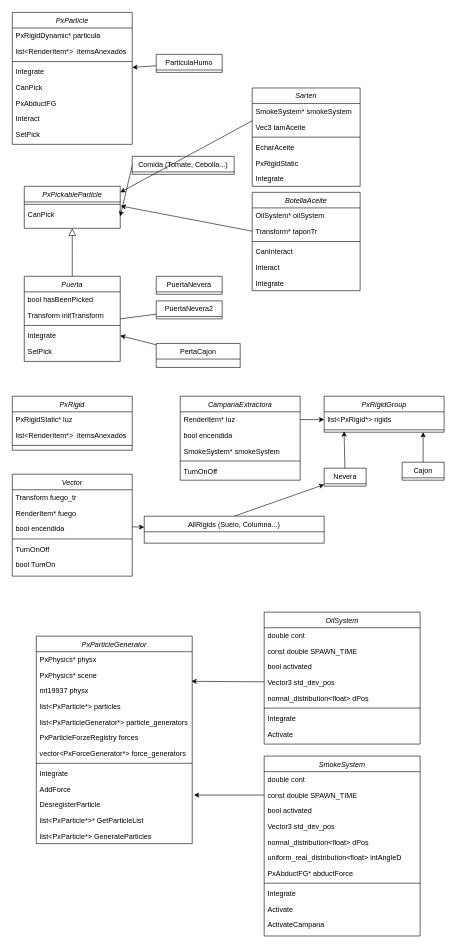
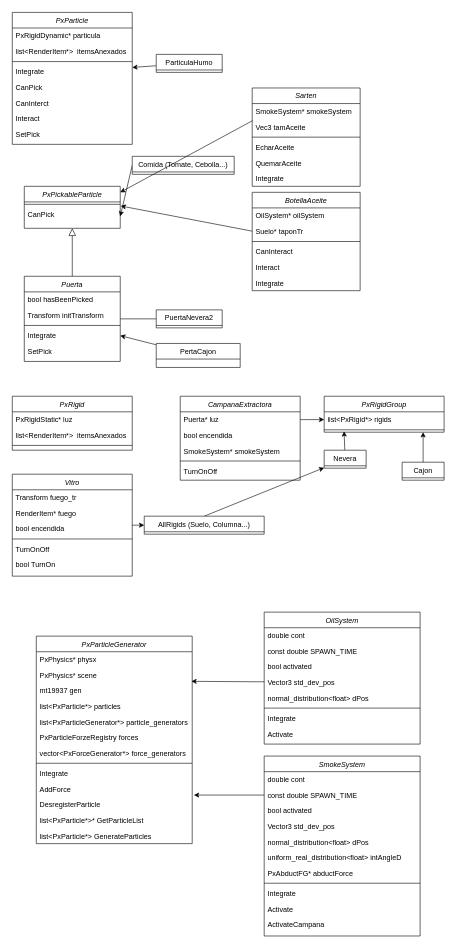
- <mxCell id="8" value="PxAbductFG" style="text;align=left;verticalAlign=top;spacingLeft=4;spacingRight=4;overflow=hidden;rotatable=0;points=[[0,0.5],[1,0.5]];portConstraint=eastwest;" vertex="1" parent="2"><mxGeometry y="138" width="200" height="26" as="geometry" /></mxCell>
+ <mxCell id="8" value="CanInterct" style="text;align=left;verticalAlign=top;spacingLeft=4;spacingRight=4;overflow=hidden;rotatable=0;points=[[0,0.5],[1,0.5]];portConstraint=eastwest;" vertex="1" parent="2"><mxGeometry y="138" width="200" height="26" as="geometry" /></mxCell>
- <mxCell id="34" value="PxRigidStatic" style="text;align=left;verticalAlign=top;spacingLeft=4;spacingRight=4;overflow=hidden;rotatable=0;points=[[0,0.5],[1,0.5]];portConstraint=eastwest;" vertex="1" parent="29"><mxGeometry y="112" width="180" height="26" as="geometry" /></mxCell>
+ <mxCell id="34" value="QuemarAceite" style="text;align=left;verticalAlign=top;spacingLeft=4;spacingRight=4;overflow=hidden;rotatable=0;points=[[0,0.5],[1,0.5]];portConstraint=eastwest;" vertex="1" parent="29"><mxGeometry y="112" width="180" height="26" as="geometry" /></mxCell>
- <mxCell id="39" value="Transform* taponTr" style="text;align=left;verticalAlign=top;spacingLeft=4;spacingRight=4;overflow=hidden;rotatable=0;points=[[0,0.5],[1,0.5]];portConstraint=eastwest;" vertex="1" parent="37"><mxGeometry y="52" width="180" height="26" as="geometry" /></mxCell>
+ <mxCell id="39" value="Suelo* taponTr" style="text;align=left;verticalAlign=top;spacingLeft=4;spacingRight=4;overflow=hidden;rotatable=0;points=[[0,0.5],[1,0.5]];portConstraint=eastwest;" vertex="1" parent="37"><mxGeometry y="52" width="180" height="26" as="geometry" /></mxCell>
- <mxCell id="21" value="PuertaNevera" style="swimlane;fontStyle=0;align=center;verticalAlign=top;childLayout=stackLayout;horizontal=1;startSize=26;horizontalStack=0;resizeParent=1;resizeLast=0;collapsible=1;marginBottom=0;rounded=0;shadow=0;strokeWidth=1;" vertex="1" parent="1"><mxGeometry x="260" y="460" width="110" height="30" as="geometry"><mxRectangle x="240" y="450" width="160" height="26" as="alternateBounds" /></mxGeometry></mxCell>
- <mxCell id="23" value="PuertaNevera2" style="swimlane;fontStyle=0;align=center;verticalAlign=top;childLayout=stackLayout;horizontal=1;startSize=26;horizontalStack=0;resizeParent=1;resizeLast=0;collapsible=1;marginBottom=0;rounded=0;shadow=0;strokeWidth=1;" vertex="1" parent="1"><mxGeometry x="260" y="501" width="110" height="30" as="geometry"><mxRectangle x="130" y="380" width="160" height="26" as="alternateBounds" /></mxGeometry></mxCell>
+ <mxCell id="23" value="PuertaNevera2" style="swimlane;fontStyle=0;align=center;verticalAlign=top;childLayout=stackLayout;horizontal=1;startSize=26;horizontalStack=0;resizeParent=1;resizeLast=0;collapsible=1;marginBottom=0;rounded=0;shadow=0;strokeWidth=1;" vertex="1" parent="1"><mxGeometry x="260" y="516" width="110" height="30" as="geometry"><mxRectangle x="130" y="380" width="160" height="26" as="alternateBounds" /></mxGeometry></mxCell>
- <mxCell id="65" value="RenderItem* luz" style="text;align=left;verticalAlign=top;spacingLeft=4;spacingRight=4;overflow=hidden;rotatable=0;points=[[0,0.5],[1,0.5]];portConstraint=eastwest;" vertex="1" parent="64"><mxGeometry y="26" width="200" height="26" as="geometry" /></mxCell>
+ <mxCell id="65" value="Puerta* luz" style="text;align=left;verticalAlign=top;spacingLeft=4;spacingRight=4;overflow=hidden;rotatable=0;points=[[0,0.5],[1,0.5]];portConstraint=eastwest;" vertex="1" parent="64"><mxGeometry y="26" width="200" height="26" as="geometry" /></mxCell>
- <mxCell id="72" value="Nevera" style="swimlane;fontStyle=0;align=center;verticalAlign=top;childLayout=stackLayout;horizontal=1;startSize=26;horizontalStack=0;resizeParent=1;resizeLast=0;collapsible=1;marginBottom=0;rounded=0;shadow=0;strokeWidth=1;" vertex="1" parent="1"><mxGeometry x="540" y="780" width="70" height="30" as="geometry"><mxRectangle x="130" y="380" width="160" height="26" as="alternateBounds" /></mxGeometry></mxCell>
+ <mxCell id="72" value="Nevera" style="swimlane;fontStyle=0;align=center;verticalAlign=top;childLayout=stackLayout;horizontal=1;startSize=26;horizontalStack=0;resizeParent=1;resizeLast=0;collapsible=1;marginBottom=0;rounded=0;shadow=0;strokeWidth=1;" vertex="1" parent="1"><mxGeometry x="540" y="750" width="70" height="30" as="geometry"><mxRectangle x="130" y="380" width="160" height="26" as="alternateBounds" /></mxGeometry></mxCell>
- <mxCell id="57" value="Vector" style="swimlane;fontStyle=2;align=center;verticalAlign=top;childLayout=stackLayout;horizontal=1;startSize=26;horizontalStack=0;resizeParent=1;resizeLast=0;collapsible=1;marginBottom=0;rounded=0;shadow=0;strokeWidth=1;" vertex="1" parent="1"><mxGeometry x="20" y="790" width="200" height="170" as="geometry"><mxRectangle x="230" y="140" width="160" height="26" as="alternateBounds" /></mxGeometry></mxCell>
+ <mxCell id="57" value="Vitro" style="swimlane;fontStyle=2;align=center;verticalAlign=top;childLayout=stackLayout;horizontal=1;startSize=26;horizontalStack=0;resizeParent=1;resizeLast=0;collapsible=1;marginBottom=0;rounded=0;shadow=0;strokeWidth=1;" vertex="1" parent="1"><mxGeometry x="20" y="790" width="200" height="170" as="geometry"><mxRectangle x="230" y="140" width="160" height="26" as="alternateBounds" /></mxGeometry></mxCell>
- <mxCell id="52" value="AllRigids (Suelo, Columna...)" style="swimlane;fontStyle=0;align=center;verticalAlign=top;childLayout=stackLayout;horizontal=1;startSize=26;horizontalStack=0;resizeParent=1;resizeLast=0;collapsible=1;marginBottom=0;rounded=0;shadow=0;strokeWidth=1;" vertex="1" parent="1"><mxGeometry x="240" y="860" width="300" height="45" as="geometry"><mxRectangle x="130" y="380" width="160" height="26" as="alternateBounds" /></mxGeometry></mxCell>
+ <mxCell id="52" value="AllRigids (Suelo, Columna...)" style="swimlane;fontStyle=0;align=center;verticalAlign=top;childLayout=stackLayout;horizontal=1;startSize=26;horizontalStack=0;resizeParent=1;resizeLast=0;collapsible=1;marginBottom=0;rounded=0;shadow=0;strokeWidth=1;" vertex="1" parent="1"><mxGeometry x="240" y="860" width="200" height="30" as="geometry"><mxRectangle x="130" y="380" width="160" height="26" as="alternateBounds" /></mxGeometry></mxCell>
- <mxCell id="78" value="mt19937 physx" style="text;align=left;verticalAlign=top;spacingLeft=4;spacingRight=4;overflow=hidden;rotatable=0;points=[[0,0.5],[1,0.5]];portConstraint=eastwest;rounded=0;shadow=0;html=0;" vertex="1" parent="75"><mxGeometry y="78" width="260" height="26" as="geometry" /></mxCell>
+ <mxCell id="78" value="mt19937 gen" style="text;align=left;verticalAlign=top;spacingLeft=4;spacingRight=4;overflow=hidden;rotatable=0;points=[[0,0.5],[1,0.5]];portConstraint=eastwest;rounded=0;shadow=0;html=0;" vertex="1" parent="75"><mxGeometry y="78" width="260" height="26" as="geometry" /></mxCell>
